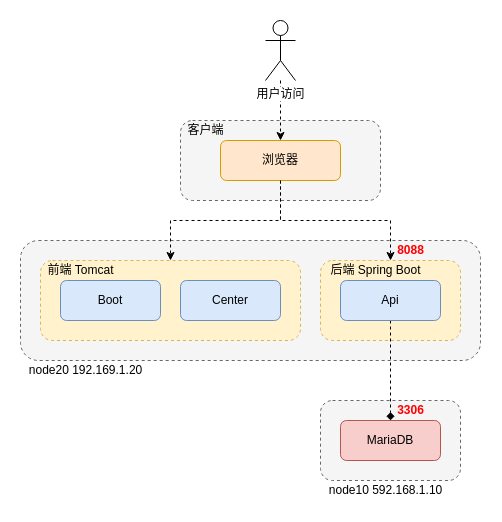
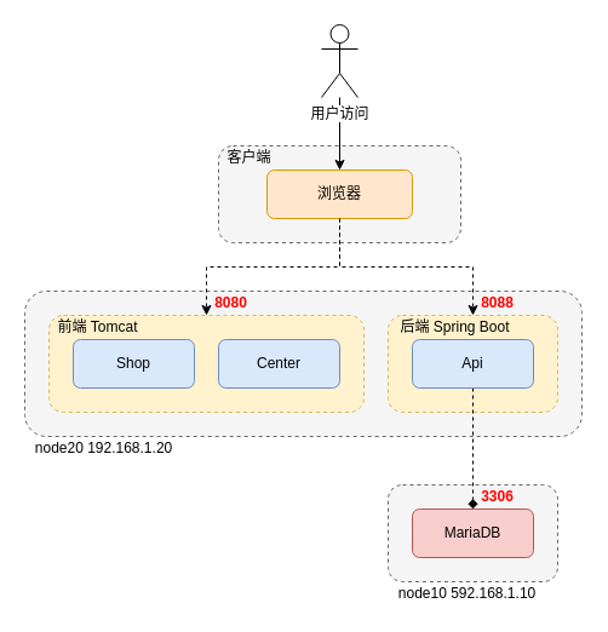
- <mxCell id="3" style="edgeStyle=orthogonalEdgeStyle;rounded=0;orthogonalLoop=1;jettySize=auto;html=1;entryX=0.5;entryY=0;entryDx=0;entryDy=0;dashed=1;" parent="1" source="4" target="9" edge="1"><mxGeometry relative="1" as="geometry" /></mxCell>
+ <mxCell id="3" style="edgeStyle=orthogonalEdgeStyle;rounded=0;orthogonalLoop=1;jettySize=auto;html=1;entryX=0.5;entryY=0;entryDx=0;entryDy=0;dashed=0;" parent="1" source="4" target="9" edge="1"><mxGeometry relative="1" as="geometry" /></mxCell>
+ <mxCell id="11" value="8080" style="text;html=1;align=center;verticalAlign=middle;resizable=0;points=[];;autosize=1;fontColor=#FF0000;fontStyle=1" parent="1" vertex="1"><mxGeometry x="170" y="240" width="40" height="20" as="geometry" /></mxCell>
- <mxCell id="17" value="Boot" style="rounded=1;whiteSpace=wrap;html=1;fillColor=#dae8fc;strokeColor=#6c8ebf;" parent="1" vertex="1"><mxGeometry x="60" y="280" width="100" height="40" as="geometry" /></mxCell>
+ <mxCell id="17" value="Shop" style="rounded=1;whiteSpace=wrap;html=1;fillColor=#dae8fc;strokeColor=#6c8ebf;" parent="1" vertex="1"><mxGeometry x="60" y="280" width="100" height="40" as="geometry" /></mxCell>
- <mxCell id="7" value="node20 192.169.1.20" style="text;html=1;align=center;verticalAlign=middle;resizable=0;points=[];;autosize=1;" parent="1" vertex="1"><mxGeometry x="20" y="360" width="130" height="20" as="geometry" /></mxCell>
+ <mxCell id="7" value="node20 192.168.1.20" style="text;html=1;align=center;verticalAlign=middle;resizable=0;points=[];;autosize=1;" parent="1" vertex="1"><mxGeometry x="20" y="360" width="130" height="20" as="geometry" /></mxCell>
